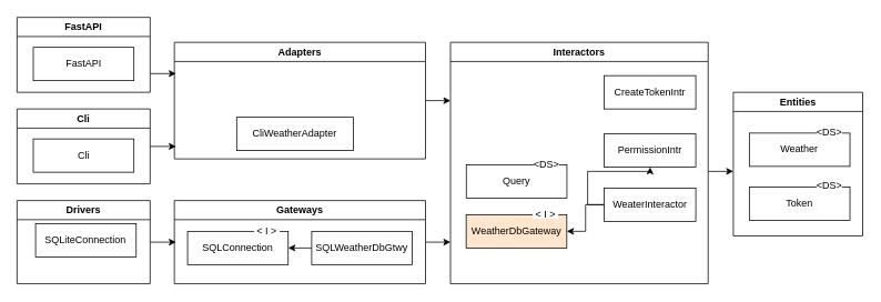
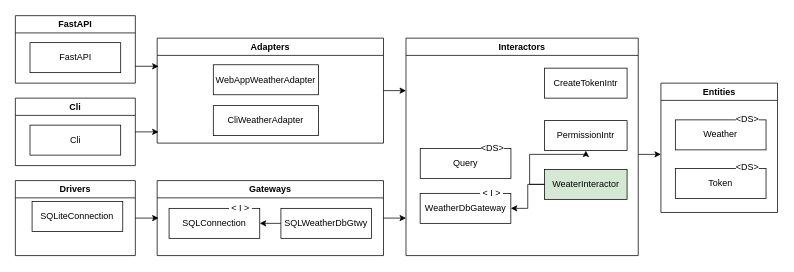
+ <mxCell id="37" value="WebAppWeatherAdapter" style="rounded=0;whiteSpace=wrap;html=1;" parent="36" vertex="1"><mxGeometry width="140.26" height="40" as="geometry" /></mxCell>
- <mxCell id="16" value="WeaterInteractor" style="rounded=0;whiteSpace=wrap;html=1;" parent="13" vertex="1"><mxGeometry x="184.87" y="175" width="110.0" height="40" as="geometry" /></mxCell>
+ <mxCell id="16" value="WeaterInteractor" style="rounded=0;whiteSpace=wrap;html=1;fillColor=#d5e8d4;" parent="13" vertex="1"><mxGeometry x="184.87" y="175" width="110.0" height="40" as="geometry" /></mxCell>
- <mxCell id="22" value="WeatherDbGateway" style="rounded=0;whiteSpace=wrap;html=1;fillColor=#ffe6cc;" parent="13" vertex="1"><mxGeometry x="18.867" y="207" width="120.96" height="40" as="geometry" /></mxCell>
+ <mxCell id="22" value="WeatherDbGateway" style="rounded=0;whiteSpace=wrap;html=1;" parent="13" vertex="1"><mxGeometry x="18.867" y="207" width="120.96" height="40" as="geometry" /></mxCell>
